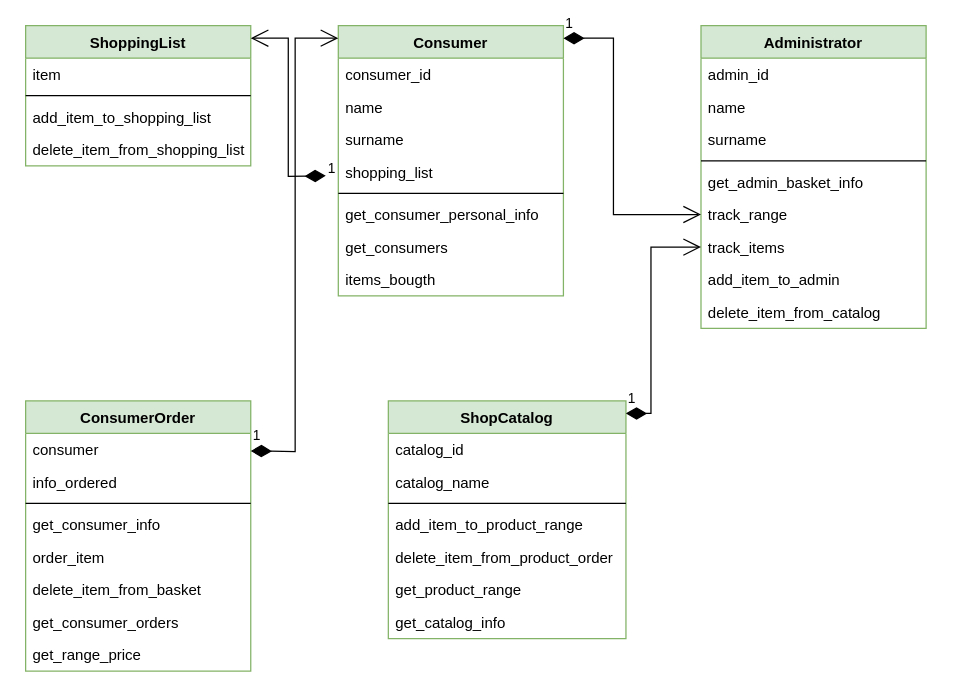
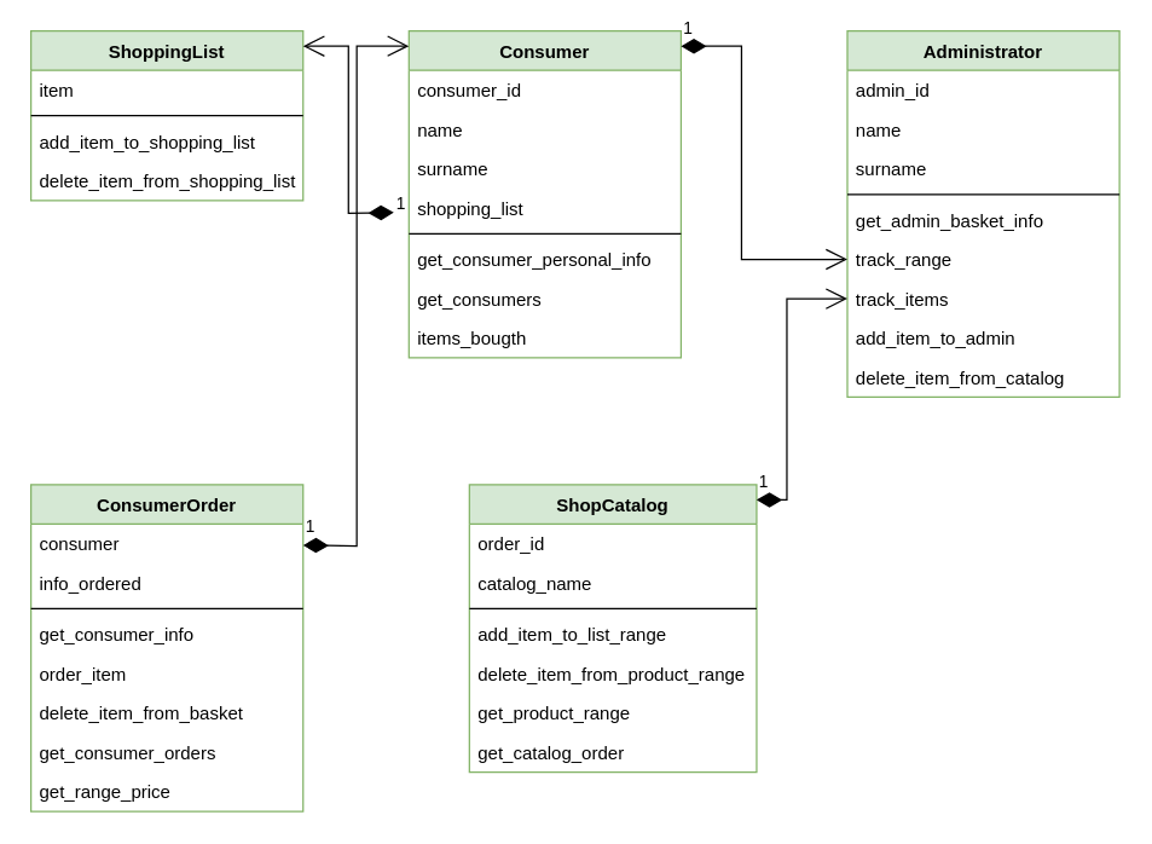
- <mxCell id="37" value="catalog_id" style="text;strokeColor=none;fillColor=none;align=left;verticalAlign=top;spacingLeft=4;spacingRight=4;overflow=hidden;rotatable=0;points=[[0,0.5],[1,0.5]];portConstraint=eastwest;" vertex="1" parent="36"><mxGeometry y="26" width="190" height="26" as="geometry" /></mxCell>
+ <mxCell id="37" value="order_id" style="text;strokeColor=none;fillColor=none;align=left;verticalAlign=top;spacingLeft=4;spacingRight=4;overflow=hidden;rotatable=0;points=[[0,0.5],[1,0.5]];portConstraint=eastwest;" vertex="1" parent="36"><mxGeometry y="26" width="190" height="26" as="geometry" /></mxCell>
- <mxCell id="40" value="add_item_to_product_range" style="text;strokeColor=none;fillColor=none;align=left;verticalAlign=top;spacingLeft=4;spacingRight=4;overflow=hidden;rotatable=0;points=[[0,0.5],[1,0.5]];portConstraint=eastwest;" vertex="1" parent="36"><mxGeometry y="86" width="190" height="26" as="geometry" /></mxCell>
+ <mxCell id="40" value="add_item_to_list_range" style="text;strokeColor=none;fillColor=none;align=left;verticalAlign=top;spacingLeft=4;spacingRight=4;overflow=hidden;rotatable=0;points=[[0,0.5],[1,0.5]];portConstraint=eastwest;" vertex="1" parent="36"><mxGeometry y="86" width="190" height="26" as="geometry" /></mxCell>
- <mxCell id="41" value="delete_item_from_product_order" style="text;strokeColor=none;fillColor=none;align=left;verticalAlign=top;spacingLeft=4;spacingRight=4;overflow=hidden;rotatable=0;points=[[0,0.5],[1,0.5]];portConstraint=eastwest;" vertex="1" parent="36"><mxGeometry y="112" width="190" height="26" as="geometry" /></mxCell>
+ <mxCell id="41" value="delete_item_from_product_range" style="text;strokeColor=none;fillColor=none;align=left;verticalAlign=top;spacingLeft=4;spacingRight=4;overflow=hidden;rotatable=0;points=[[0,0.5],[1,0.5]];portConstraint=eastwest;" vertex="1" parent="36"><mxGeometry y="112" width="190" height="26" as="geometry" /></mxCell>
- <mxCell id="43" value="get_catalog_info" style="text;strokeColor=none;fillColor=none;align=left;verticalAlign=top;spacingLeft=4;spacingRight=4;overflow=hidden;rotatable=0;points=[[0,0.5],[1,0.5]];portConstraint=eastwest;" vertex="1" parent="36"><mxGeometry y="164" width="190" height="26" as="geometry" /></mxCell>
+ <mxCell id="43" value="get_catalog_order" style="text;strokeColor=none;fillColor=none;align=left;verticalAlign=top;spacingLeft=4;spacingRight=4;overflow=hidden;rotatable=0;points=[[0,0.5],[1,0.5]];portConstraint=eastwest;" vertex="1" parent="36"><mxGeometry y="164" width="190" height="26" as="geometry" /></mxCell>
